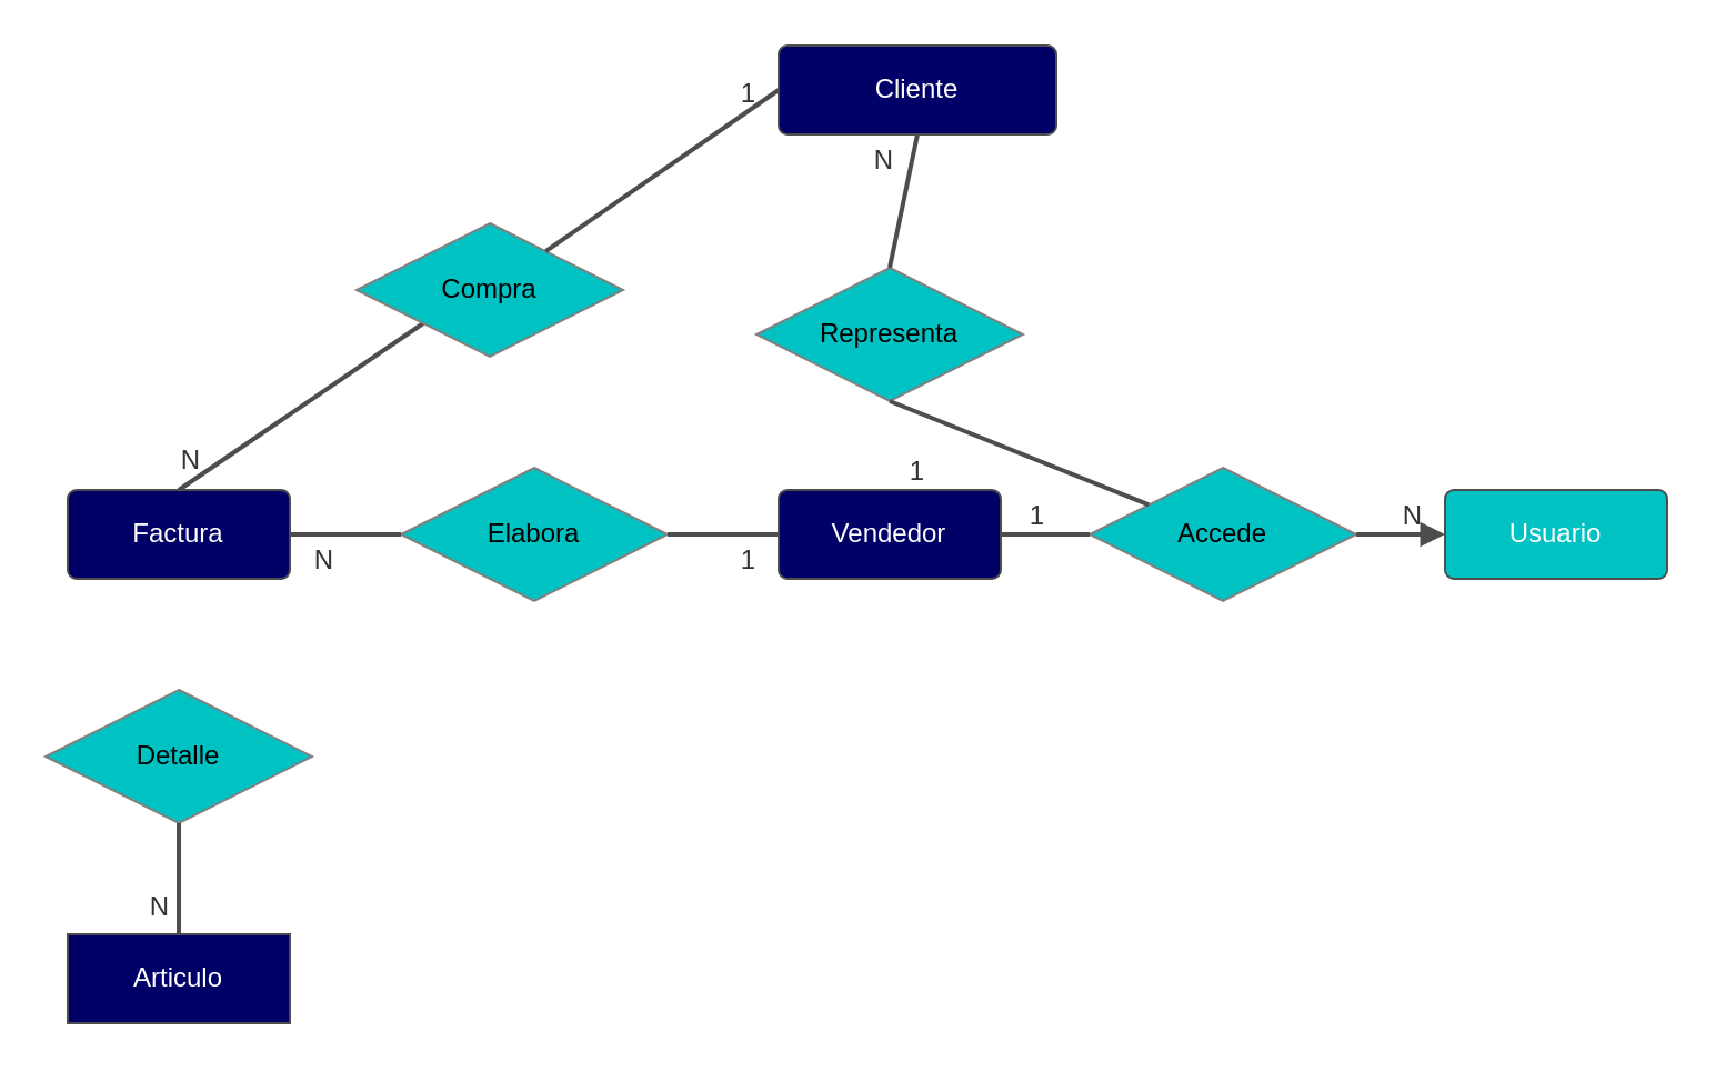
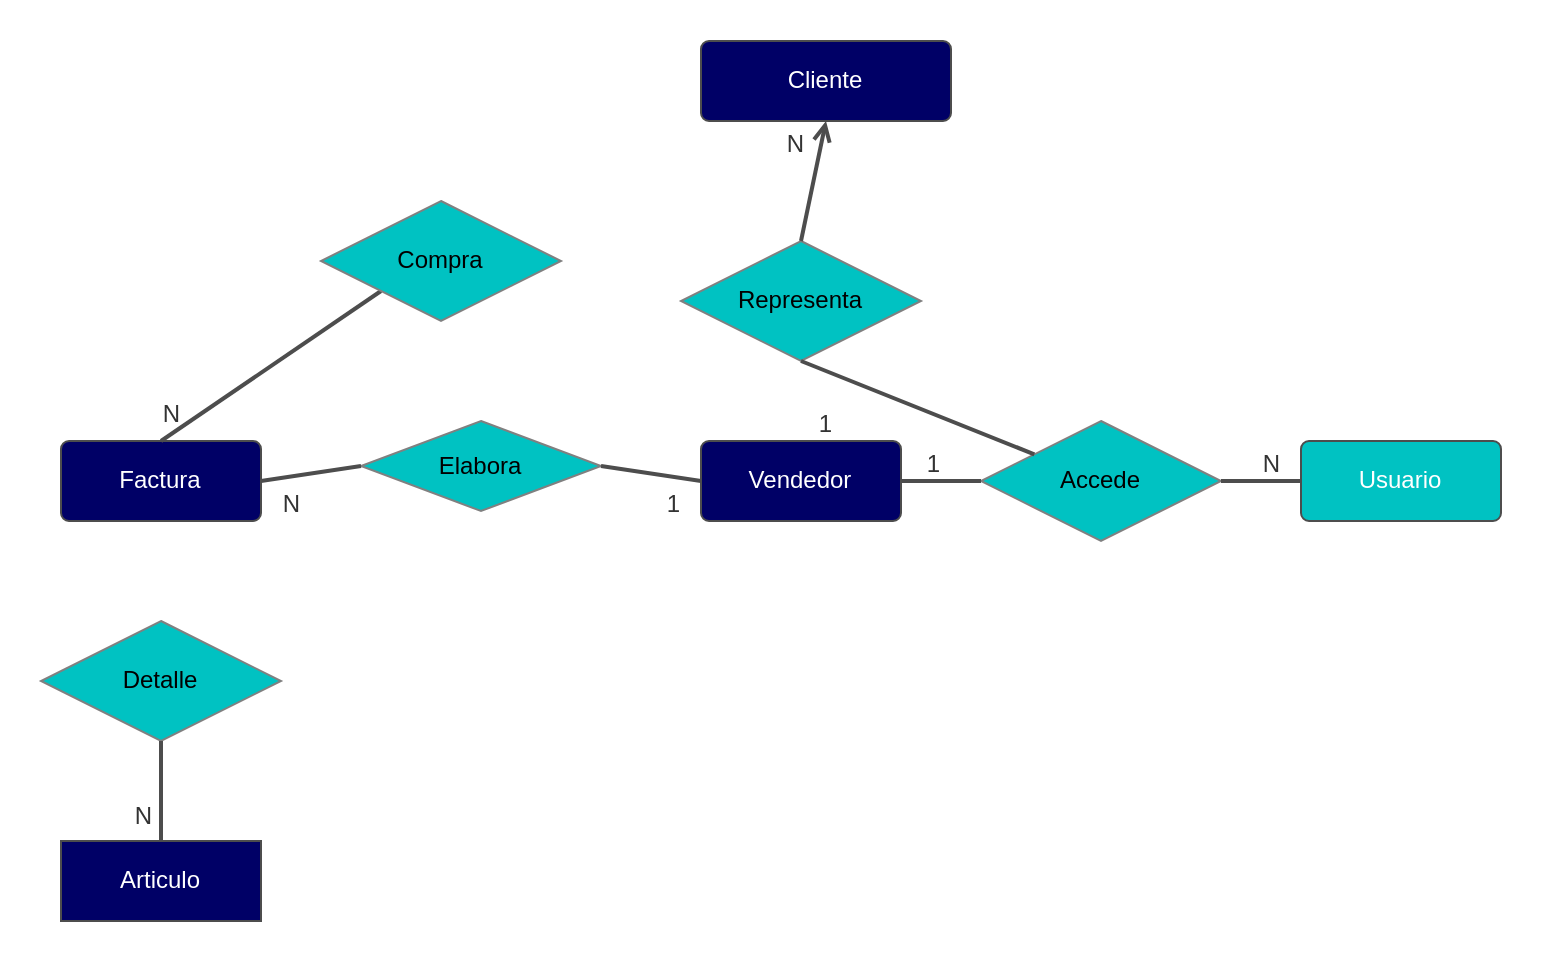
- <mxCell id="13" value="" style="endArrow=none;html=1;rounded=0;entryX=0.5;entryY=1;entryDx=0;entryDy=0;exitX=0.5;exitY=0;exitDx=0;exitDy=0;strokeColor=#4D4D4D;strokeWidth=2;" edge="1" parent="1" source="12" target="3"><mxGeometry relative="1" as="geometry"><mxPoint x="350" y="130" as="sourcePoint" /><mxPoint x="510" y="130" as="targetPoint" /></mxGeometry></mxCell>
+ <mxCell id="13" value="" style="endArrow=open;html=1;rounded=0;entryX=0.5;entryY=1;entryDx=0;entryDy=0;exitX=0.5;exitY=0;exitDx=0;exitDy=0;strokeColor=#4D4D4D;strokeWidth=2;" edge="1" parent="1" source="12" target="3"><mxGeometry relative="1" as="geometry"><mxPoint x="350" y="130" as="sourcePoint" /><mxPoint x="510" y="130" as="targetPoint" /></mxGeometry></mxCell>
- <mxCell id="24" value="" style="endArrow=none;html=1;rounded=0;entryX=0;entryY=0.5;entryDx=0;entryDy=0;strokeColor=#4D4D4D;strokeWidth=2;" edge="1" parent="1" source="23" target="3"><mxGeometry relative="1" as="geometry"><mxPoint x="260" y="60" as="sourcePoint" /><mxPoint x="250" y="0" as="targetPoint" /></mxGeometry></mxCell>
- <mxCell id="25" value="1" style="resizable=0;html=1;align=right;verticalAlign=bottom;fontColor=#333333;" connectable="0" vertex="1" parent="24"><mxGeometry x="1" relative="1" as="geometry"><mxPoint x="-10" y="10" as="offset" /></mxGeometry></mxCell>
- <mxCell id="18" value="Elabora" style="shape=rhombus;perimeter=rhombusPerimeter;whiteSpace=wrap;html=1;align=center;fillColor=#00C2C2;strokeColor=#808080;" vertex="1" parent="1"><mxGeometry x="180" y="210" width="120" height="60" as="geometry" /></mxCell>
+ <mxCell id="18" value="Elabora" style="shape=rhombus;perimeter=rhombusPerimeter;whiteSpace=wrap;html=1;align=center;fillColor=#00C2C2;strokeColor=#808080;" vertex="1" parent="1"><mxGeometry x="180" y="210" width="120" height="45" as="geometry" /></mxCell>
- <mxCell id="10" value="" style="endArrow=block;html=1;rounded=0;entryX=0;entryY=0.5;entryDx=0;entryDy=0;exitX=1;exitY=0.5;exitDx=0;exitDy=0;strokeColor=#4D4D4D;strokeWidth=2;" edge="1" parent="1" source="2" target="7"><mxGeometry relative="1" as="geometry"><mxPoint x="370" y="310" as="sourcePoint" /><mxPoint x="570" y="300" as="targetPoint" /></mxGeometry></mxCell>
+ <mxCell id="10" value="" style="endArrow=none;html=1;rounded=0;entryX=0;entryY=0.5;entryDx=0;entryDy=0;exitX=1;exitY=0.5;exitDx=0;exitDy=0;strokeColor=#4D4D4D;strokeWidth=2;" edge="1" parent="1" source="2" target="7"><mxGeometry relative="1" as="geometry"><mxPoint x="370" y="310" as="sourcePoint" /><mxPoint x="570" y="300" as="targetPoint" /></mxGeometry></mxCell>
